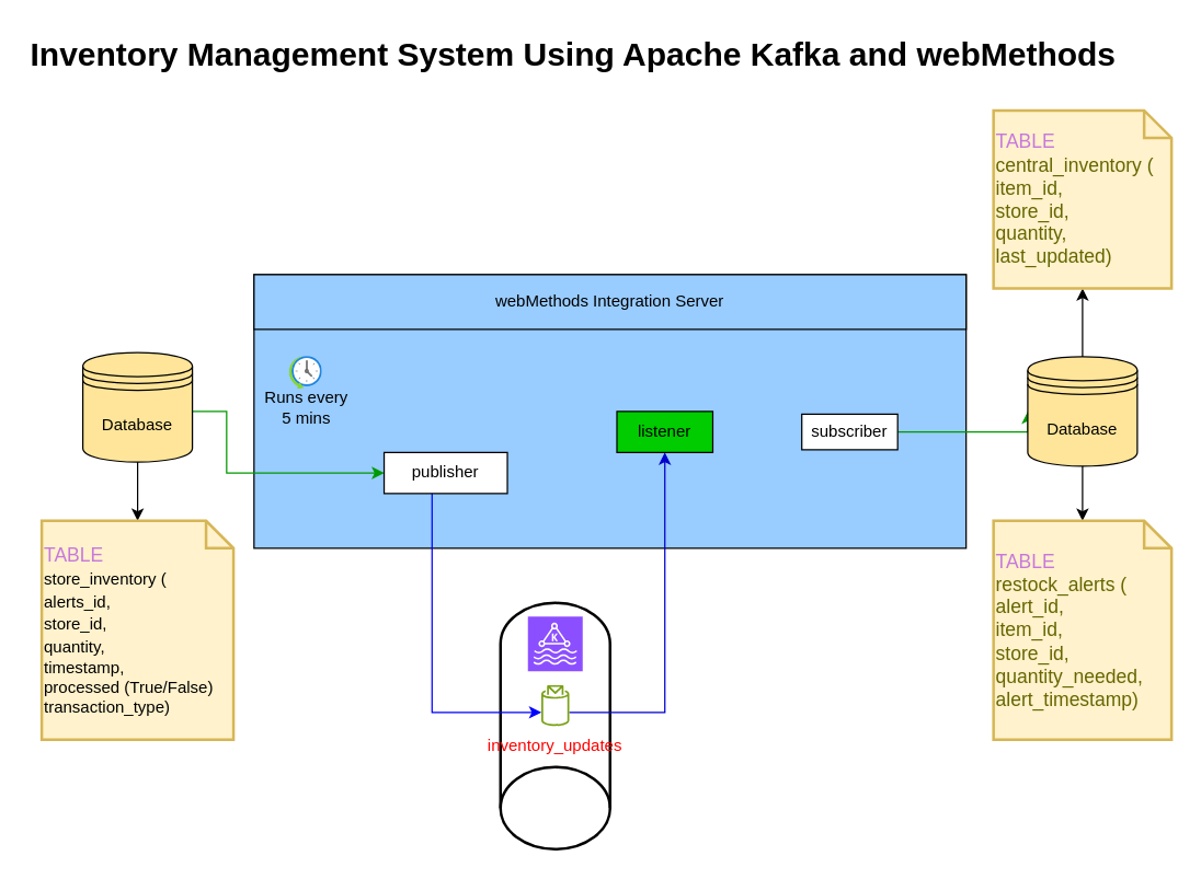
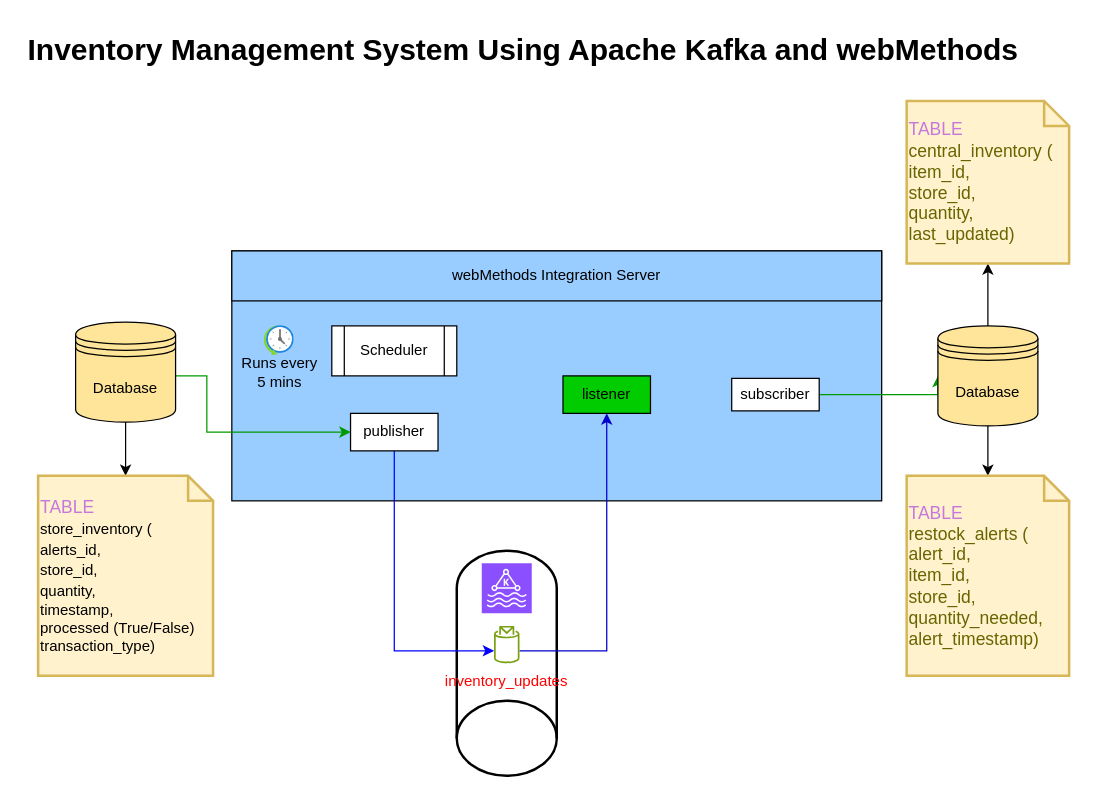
+ <mxCell id="13" value="Scheduler" style="shape=process;whiteSpace=wrap;html=1;backgroundOutline=1;" vertex="1" parent="1"><mxGeometry x="265" y="260" width="100" height="40" as="geometry" /></mxCell>
- <mxCell id="12" value="publisher" style="rounded=0;whiteSpace=wrap;html=1;" vertex="1" parent="1"><mxGeometry x="280" y="330" width="90" height="30" as="geometry" /></mxCell>
+ <mxCell id="12" value="publisher" style="rounded=0;whiteSpace=wrap;html=1;" vertex="1" parent="1"><mxGeometry x="280" y="330" width="70" height="30" as="geometry" /></mxCell>
